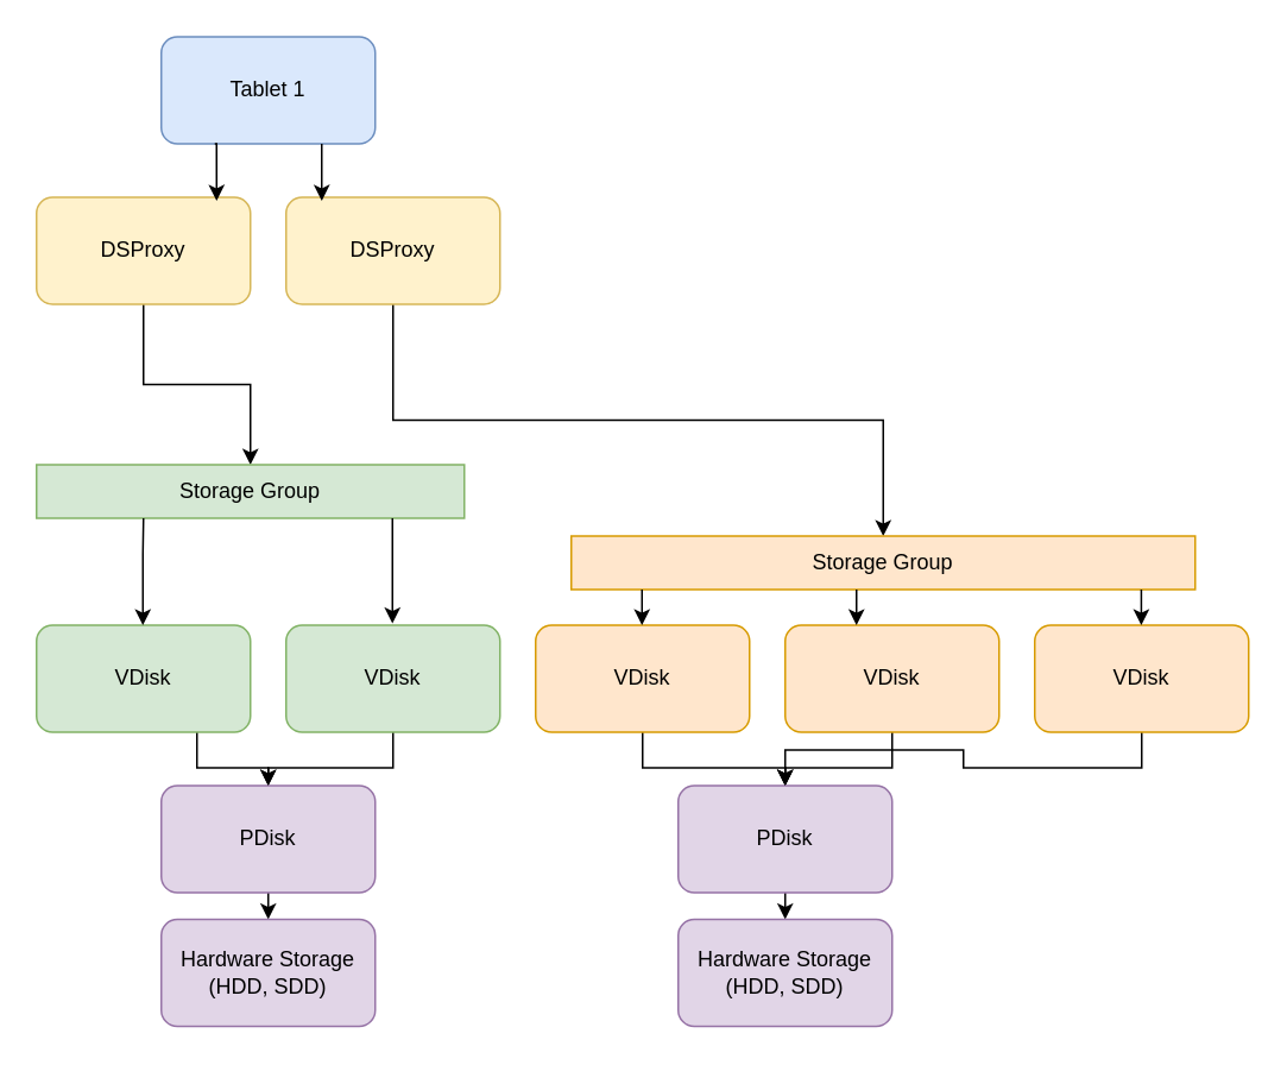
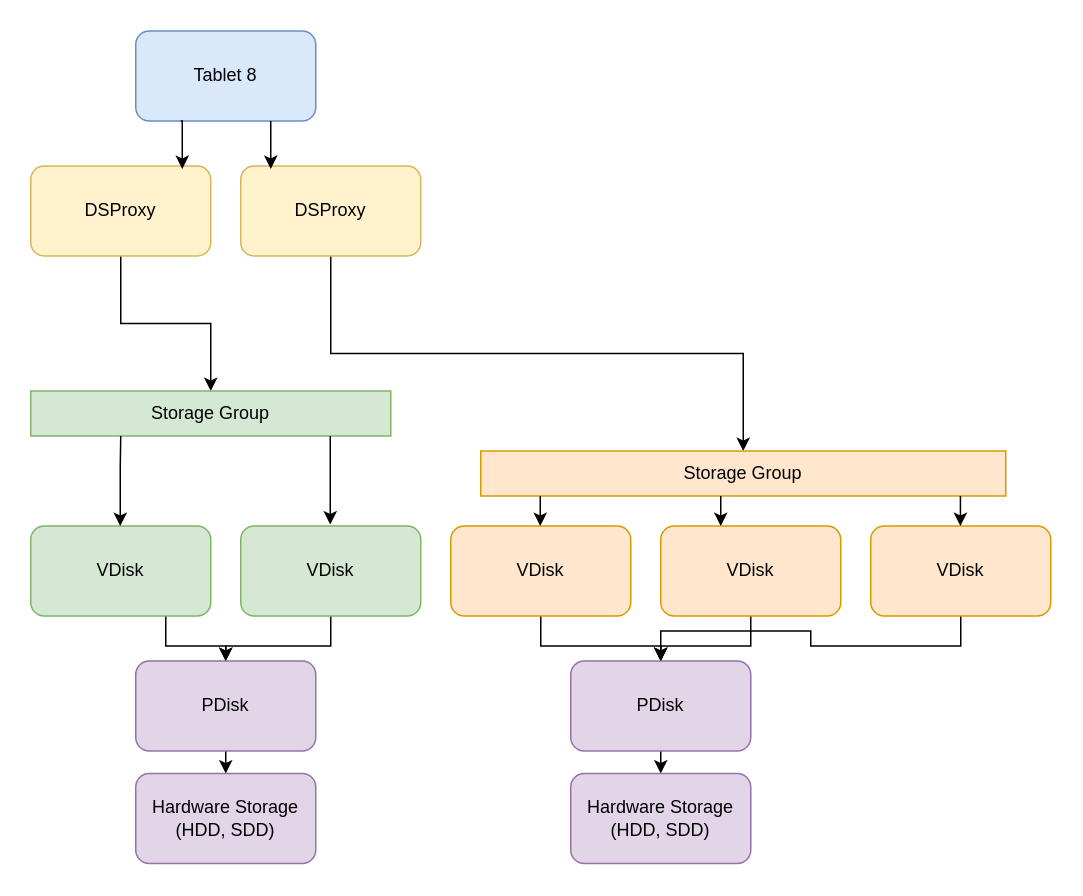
- <mxCell id="2" value="Tablet 1" style="rounded=1;whiteSpace=wrap;html=1;fillColor=#dae8fc;strokeColor=#6c8ebf;" parent="1" vertex="1"><mxGeometry x="90" y="20" width="120" height="60" as="geometry" /></mxCell>
+ <mxCell id="2" value="Tablet 8" style="rounded=1;whiteSpace=wrap;html=1;fillColor=#dae8fc;strokeColor=#6c8ebf;" parent="1" vertex="1"><mxGeometry x="90" y="20" width="120" height="60" as="geometry" /></mxCell>
